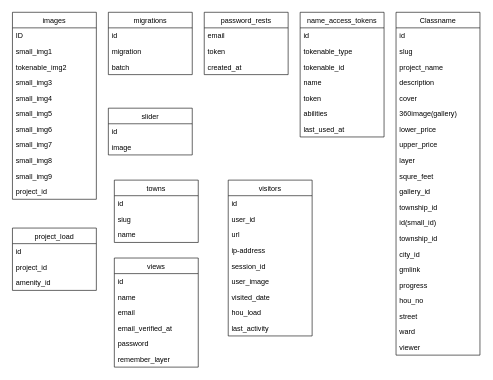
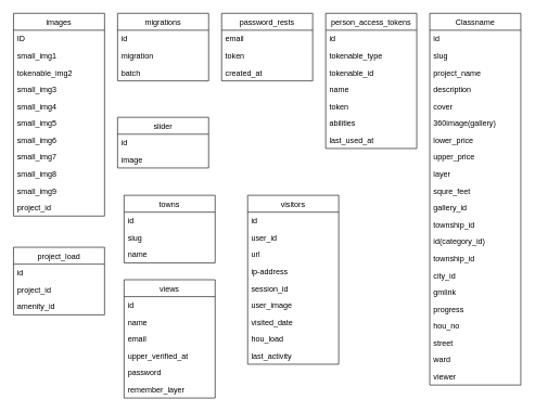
- <mxCell id="22" value="name_access_tokens" style="swimlane;fontStyle=0;childLayout=stackLayout;horizontal=1;startSize=26;fillColor=none;horizontalStack=0;resizeParent=1;resizeParentMax=0;resizeLast=0;collapsible=1;marginBottom=0;" vertex="1" parent="1"><mxGeometry x="500" width="140" height="208" as="geometry" y="20" /></mxCell>
+ <mxCell id="22" value="person_access_tokens" style="swimlane;fontStyle=0;childLayout=stackLayout;horizontal=1;startSize=26;fillColor=none;horizontalStack=0;resizeParent=1;resizeParentMax=0;resizeLast=0;collapsible=1;marginBottom=0;" vertex="1" parent="1"><mxGeometry x="500" width="140" height="208" as="geometry" y="20" /></mxCell>
- <mxCell id="43" value="id(small_id)" style="text;strokeColor=none;fillColor=none;align=left;verticalAlign=top;spacingLeft=4;spacingRight=4;overflow=hidden;rotatable=0;points=[[0,0.5],[1,0.5]];portConstraint=eastwest;" vertex="1" parent="30"><mxGeometry y="338" width="140" height="26" as="geometry" /></mxCell>
+ <mxCell id="43" value="id(category_id)" style="text;strokeColor=none;fillColor=none;align=left;verticalAlign=top;spacingLeft=4;spacingRight=4;overflow=hidden;rotatable=0;points=[[0,0.5],[1,0.5]];portConstraint=eastwest;" vertex="1" parent="30"><mxGeometry y="338" width="140" height="26" as="geometry" /></mxCell>
- <mxCell id="67" value="email_verified_at" style="text;strokeColor=none;fillColor=none;align=left;verticalAlign=top;spacingLeft=4;spacingRight=4;overflow=hidden;rotatable=0;points=[[0,0.5],[1,0.5]];portConstraint=eastwest;" vertex="1" parent="63"><mxGeometry y="104" width="140" height="26" as="geometry" /></mxCell>
+ <mxCell id="67" value="upper_verified_at" style="text;strokeColor=none;fillColor=none;align=left;verticalAlign=top;spacingLeft=4;spacingRight=4;overflow=hidden;rotatable=0;points=[[0,0.5],[1,0.5]];portConstraint=eastwest;" vertex="1" parent="63"><mxGeometry y="104" width="140" height="26" as="geometry" /></mxCell>
